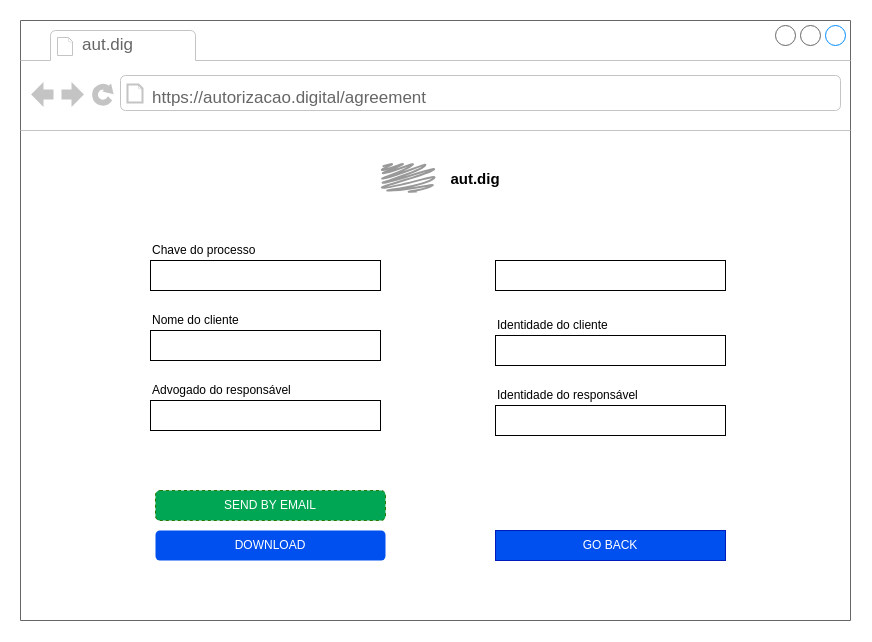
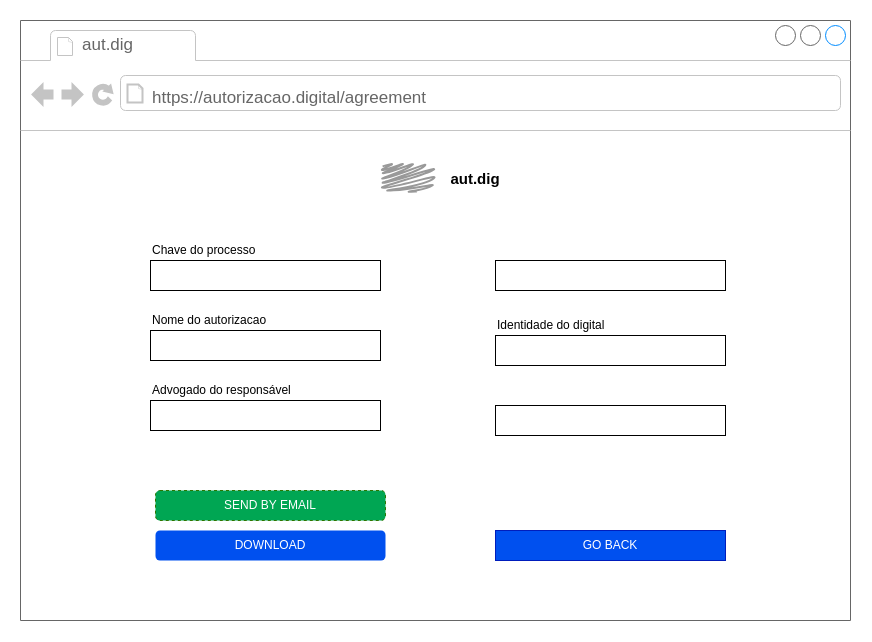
- <mxCell id="12" value="Nome do cliente" style="text;html=1;strokeColor=none;fillColor=none;align=left;verticalAlign=middle;whiteSpace=wrap;rounded=0;" vertex="1" parent="10"><mxGeometry width="230" height="20" as="geometry" /></mxCell>
+ <mxCell id="12" value="Nome do autorizacao" style="text;html=1;strokeColor=none;fillColor=none;align=left;verticalAlign=middle;whiteSpace=wrap;rounded=0;" vertex="1" parent="10"><mxGeometry width="230" height="20" as="geometry" /></mxCell>
- <mxCell id="20" value="Identidade do cliente" style="text;html=1;strokeColor=none;fillColor=none;align=left;verticalAlign=middle;whiteSpace=wrap;rounded=0;" vertex="1" parent="18"><mxGeometry width="230" height="20" as="geometry" /></mxCell>
+ <mxCell id="20" value="Identidade do digital" style="text;html=1;strokeColor=none;fillColor=none;align=left;verticalAlign=middle;whiteSpace=wrap;rounded=0;" vertex="1" parent="18"><mxGeometry width="230" height="20" as="geometry" /></mxCell>
- <mxCell id="24" value="Identidade do responsável" style="text;html=1;strokeColor=none;fillColor=none;align=left;verticalAlign=middle;whiteSpace=wrap;rounded=0;" vertex="1" parent="22"><mxGeometry width="230" height="20" as="geometry" /></mxCell>
